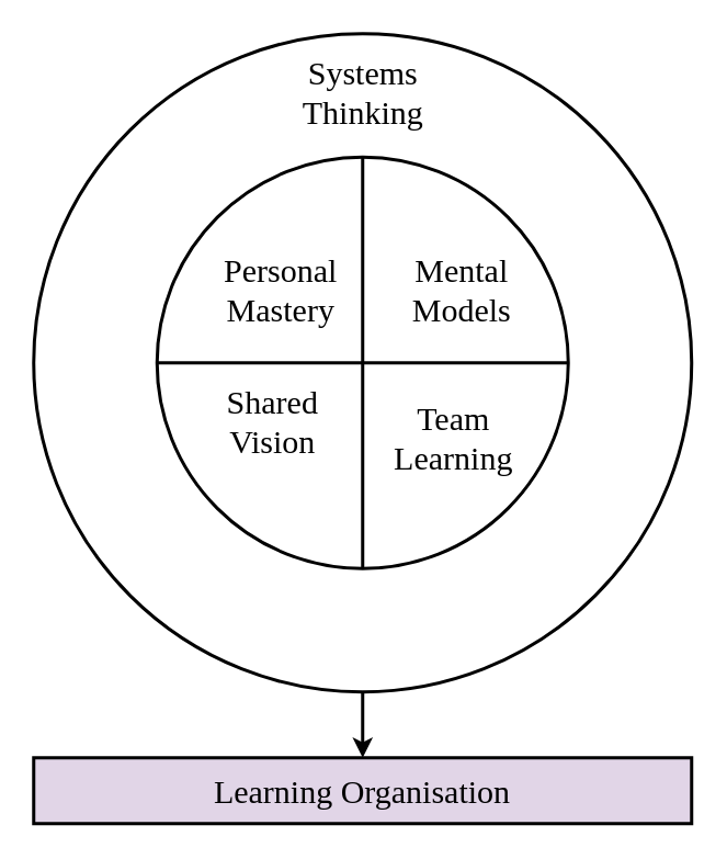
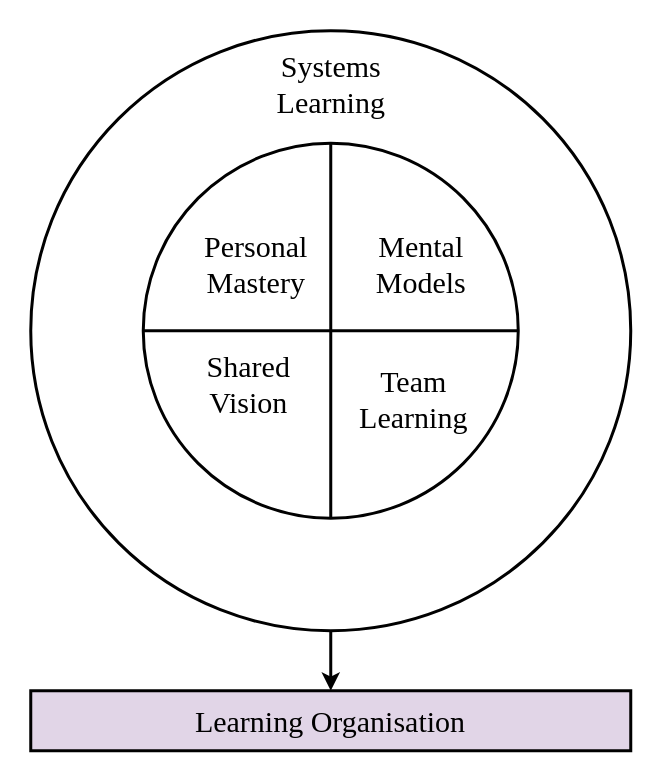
- <mxCell id="6" value="&lt;font face=&quot;CMU Sans Serif Medium&quot; style=&quot;font-size: 20px&quot;&gt;Systems&lt;br&gt;Thinking&lt;/font&gt;" style="text;html=1;resizable=0;autosize=1;align=center;verticalAlign=middle;points=[];fillColor=none;strokeColor=none;rounded=0;fontSize=20;" vertex="1" parent="1"><mxGeometry x="175" y="30" width="90" height="50" as="geometry" /></mxCell>
+ <mxCell id="6" value="&lt;font face=&quot;CMU Sans Serif Medium&quot; style=&quot;font-size: 20px&quot;&gt;Systems&lt;br&gt;Learning&lt;/font&gt;" style="text;html=1;resizable=0;autosize=1;align=center;verticalAlign=middle;points=[];fillColor=none;strokeColor=none;rounded=0;fontSize=20;" vertex="1" parent="1"><mxGeometry x="175" y="30" width="90" height="50" as="geometry" /></mxCell>
